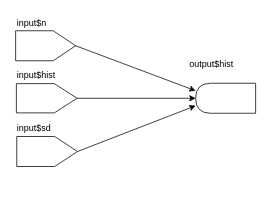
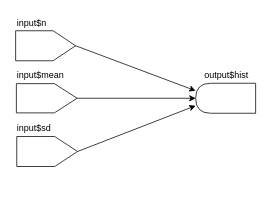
- <mxCell id="12" value="output$hist" style="text;html=1;resizable=0;points=[];autosize=1;align=left;verticalAlign=top;spacingTop=-4;" parent="1" vertex="1"><mxGeometry x="250" y="75" width="70" height="20" as="geometry" /></mxCell>
+ <mxCell id="12" value="output$hist" style="text;html=1;resizable=0;points=[];autosize=1;align=left;verticalAlign=top;spacingTop=-4;" parent="1" vertex="1"><mxGeometry x="270" y="90" width="70" height="20" as="geometry" /></mxCell>
- <mxCell id="10" value="input$hist" style="text;html=1;resizable=0;points=[];autosize=1;align=left;verticalAlign=top;spacingTop=-4;" parent="1" vertex="1"><mxGeometry x="20" y="89.5" width="80" height="20" as="geometry" /></mxCell>
+ <mxCell id="10" value="input$mean" style="text;html=1;resizable=0;points=[];autosize=1;align=left;verticalAlign=top;spacingTop=-4;" parent="1" vertex="1"><mxGeometry x="20" y="89.5" width="80" height="20" as="geometry" /></mxCell>
